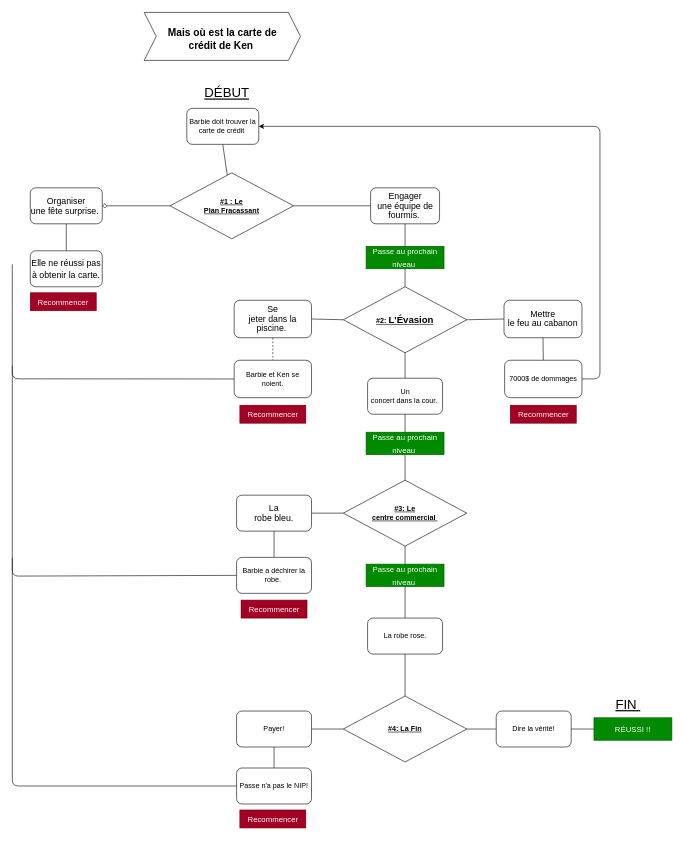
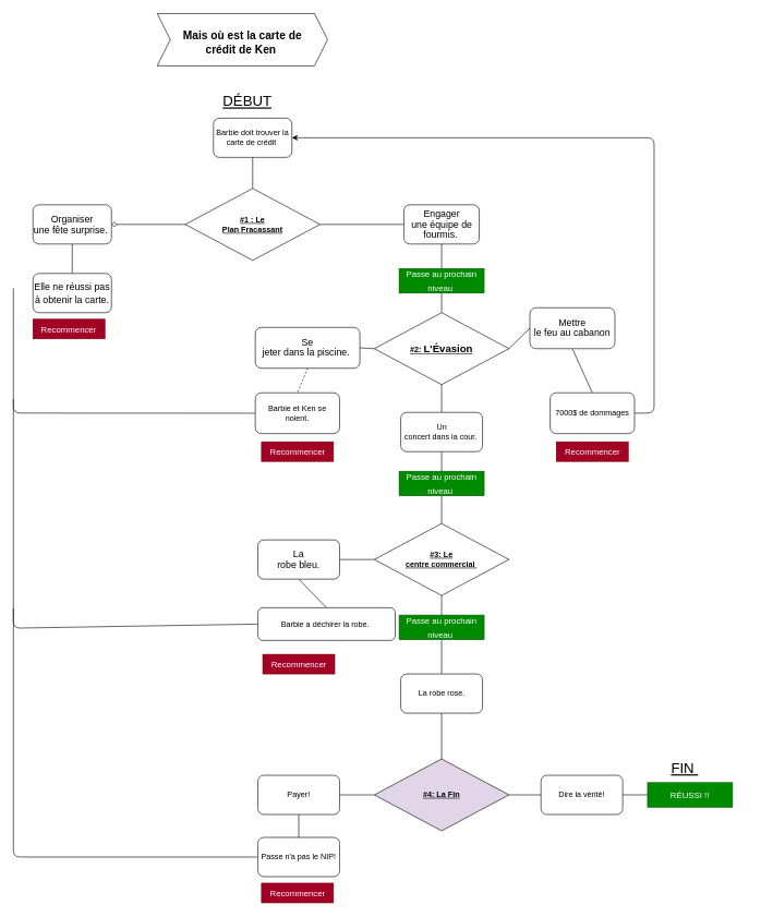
- <mxCell id="4" value="Barbie doit trouver la carte de crédit&amp;nbsp;" style="rounded=1;whiteSpace=wrap;html=1;" vertex="1" parent="1"><mxGeometry x="311" y="180" width="120" height="60" as="geometry" /></mxCell>
+ <mxCell id="4" value="Barbie doit trouver la carte de crédit&amp;nbsp;" style="rounded=1;whiteSpace=wrap;html=1;" vertex="1" parent="1"><mxGeometry x="326" y="180" width="120" height="60" as="geometry" /></mxCell>
- <mxCell id="18" value="&lt;span style=&quot;font-size:11.0pt;line-height:107%;&lt;br/&gt;font-family:&amp;quot;Calibri&amp;quot;,sans-serif;mso-ascii-theme-font:minor-latin;mso-fareast-font-family:&lt;br/&gt;Calibri;mso-fareast-theme-font:minor-latin;mso-hansi-theme-font:minor-latin;&lt;br/&gt;mso-bidi-font-family:&amp;quot;Times New Roman&amp;quot;;mso-bidi-theme-font:minor-bidi;&lt;br/&gt;mso-ansi-language:FR-CA;mso-fareast-language:EN-US;mso-bidi-language:AR-SA&quot;&gt;Se&lt;br/&gt;jeter dans la piscine.&amp;nbsp;&lt;/span&gt;" style="rounded=1;whiteSpace=wrap;html=1;" vertex="1" parent="1"><mxGeometry x="390" y="500" width="129" height="62.5" as="geometry" /></mxCell>
+ <mxCell id="18" value="&lt;span style=&quot;font-size:11.0pt;line-height:107%;&lt;br/&gt;font-family:&amp;quot;Calibri&amp;quot;,sans-serif;mso-ascii-theme-font:minor-latin;mso-fareast-font-family:&lt;br/&gt;Calibri;mso-fareast-theme-font:minor-latin;mso-hansi-theme-font:minor-latin;&lt;br/&gt;mso-bidi-font-family:&amp;quot;Times New Roman&amp;quot;;mso-bidi-theme-font:minor-bidi;&lt;br/&gt;mso-ansi-language:FR-CA;mso-fareast-language:EN-US;mso-bidi-language:AR-SA&quot;&gt;Se&lt;br/&gt;jeter dans la piscine.&amp;nbsp;&lt;/span&gt;" style="rounded=1;whiteSpace=wrap;html=1;" vertex="1" parent="1"><mxGeometry x="390" y="500" width="160" height="62.5" as="geometry" /></mxCell>
- <mxCell id="20" value="&lt;span style=&quot;font-size:11.0pt;line-height:107%;&lt;br/&gt;font-family:&amp;quot;Calibri&amp;quot;,sans-serif;mso-ascii-theme-font:minor-latin;mso-fareast-font-family:&lt;br/&gt;Calibri;mso-fareast-theme-font:minor-latin;mso-hansi-theme-font:minor-latin;&lt;br/&gt;mso-bidi-font-family:&amp;quot;Times New Roman&amp;quot;;mso-bidi-theme-font:minor-bidi;&lt;br/&gt;mso-ansi-language:FR-CA;mso-fareast-language:EN-US;mso-bidi-language:AR-SA&quot;&gt;Mettre&lt;br/&gt;le feu au cabanon&lt;/span&gt;" style="rounded=1;whiteSpace=wrap;html=1;" vertex="1" parent="1"><mxGeometry x="840" y="500" width="130" height="62.5" as="geometry" /></mxCell>
+ <mxCell id="20" value="&lt;span style=&quot;font-size:11.0pt;line-height:107%;&lt;br/&gt;font-family:&amp;quot;Calibri&amp;quot;,sans-serif;mso-ascii-theme-font:minor-latin;mso-fareast-font-family:&lt;br/&gt;Calibri;mso-fareast-theme-font:minor-latin;mso-hansi-theme-font:minor-latin;&lt;br/&gt;mso-bidi-font-family:&amp;quot;Times New Roman&amp;quot;;mso-bidi-theme-font:minor-bidi;&lt;br/&gt;mso-ansi-language:FR-CA;mso-fareast-language:EN-US;mso-bidi-language:AR-SA&quot;&gt;Mettre&lt;br/&gt;le feu au cabanon&lt;/span&gt;" style="rounded=1;whiteSpace=wrap;html=1;" vertex="1" parent="1"><mxGeometry x="810" y="470" width="130" height="62.5" as="geometry" /></mxCell>
- <mxCell id="42" value="Barbie a déchirer la robe.&amp;nbsp;" style="rounded=1;whiteSpace=wrap;html=1;" vertex="1" parent="1"><mxGeometry x="394" y="928.75" width="125" height="60" as="geometry" /></mxCell>
+ <mxCell id="42" value="Barbie a déchirer la robe.&amp;nbsp;" style="rounded=1;whiteSpace=wrap;html=1;" vertex="1" parent="1"><mxGeometry x="394" y="928.75" width="210" height="50" as="geometry" /></mxCell>
- <mxCell id="50" value="&lt;b&gt;&lt;u&gt;#4: La Fin&lt;/u&gt;&lt;/b&gt;" style="rhombus;whiteSpace=wrap;html=1;" vertex="1" parent="1"><mxGeometry x="572" y="1160" width="206" height="110" as="geometry" /></mxCell>
+ <mxCell id="50" value="&lt;b&gt;&lt;u&gt;#4: La Fin&lt;/u&gt;&lt;/b&gt;" style="rhombus;whiteSpace=wrap;html=1;fillColor=#e1d5e7;" vertex="1" parent="1"><mxGeometry x="572" y="1160" width="206" height="110" as="geometry" /></mxCell>
